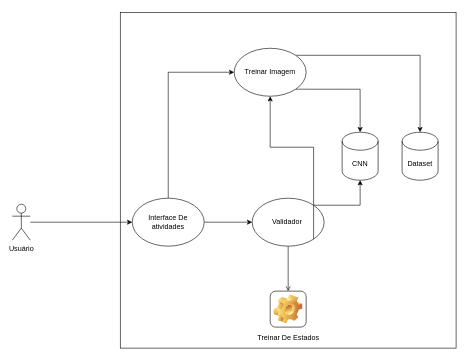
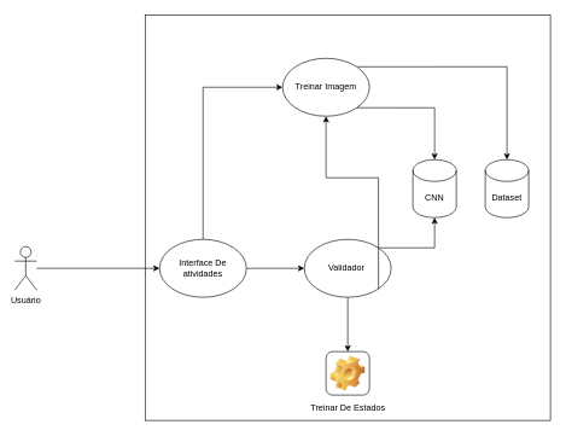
- <mxCell id="10" style="edgeStyle=orthogonalEdgeStyle;rounded=0;orthogonalLoop=1;jettySize=auto;html=1;exitX=0.5;exitY=1;exitDx=0;exitDy=0;endArrow=open;" edge="1" parent="1" source="12" target="16"><mxGeometry relative="1" as="geometry" /></mxCell>
+ <mxCell id="10" style="edgeStyle=orthogonalEdgeStyle;rounded=0;orthogonalLoop=1;jettySize=auto;html=1;exitX=0.5;exitY=1;exitDx=0;exitDy=0;" edge="1" parent="1" source="12" target="16"><mxGeometry relative="1" as="geometry" /></mxCell>
